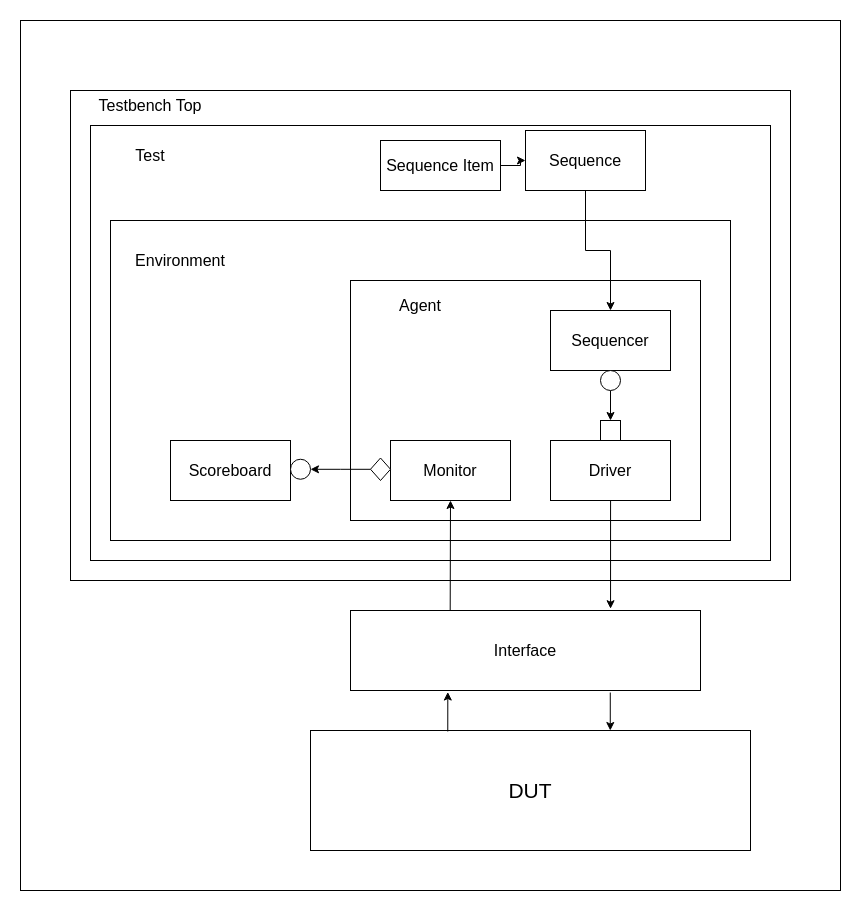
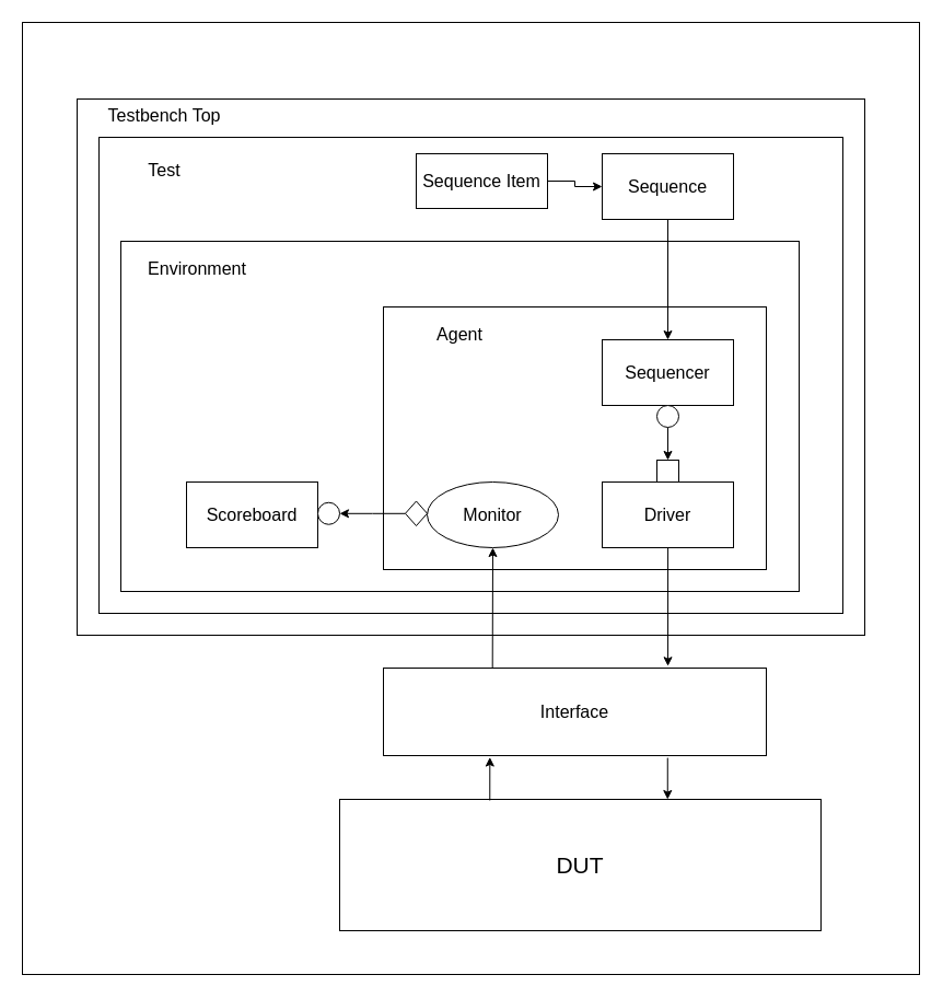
- <mxCell id="19" value="&lt;font style=&quot;font-size: 16px;&quot;&gt;Sequence&lt;/font&gt;" style="rounded=0;whiteSpace=wrap;html=1;" vertex="1" parent="1"><mxGeometry x="525" y="130" width="120" height="60" as="geometry" /></mxCell>
+ <mxCell id="19" value="&lt;font style=&quot;font-size: 16px;&quot;&gt;Sequence&lt;/font&gt;" style="rounded=0;whiteSpace=wrap;html=1;" vertex="1" parent="1"><mxGeometry x="550" y="140" width="120" height="60" as="geometry" /></mxCell>
- <mxCell id="17" value="Environment" style="text;html=1;align=center;verticalAlign=middle;whiteSpace=wrap;rounded=0;fontSize=16;" vertex="1" parent="1"><mxGeometry x="120" y="245" width="120" height="30" as="geometry" /></mxCell>
+ <mxCell id="17" value="Environment" style="text;html=1;align=center;verticalAlign=middle;whiteSpace=wrap;rounded=0;fontSize=16;" vertex="1" parent="1"><mxGeometry x="120" y="230" width="120" height="30" as="geometry" /></mxCell>
- <mxCell id="7" value="&lt;font style=&quot;font-size: 16px;&quot;&gt;Monitor&lt;/font&gt;" style="rounded=0;whiteSpace=wrap;html=1;" vertex="1" parent="1"><mxGeometry x="390" y="440" width="120" height="60" as="geometry" /></mxCell>
+ <mxCell id="7" value="&lt;font style=&quot;font-size: 16px;&quot;&gt;Monitor&lt;/font&gt;" style="ellipse;whiteSpace=wrap;html=1;" vertex="1" parent="1"><mxGeometry x="390" y="440" width="120" height="60" as="geometry" /></mxCell>
